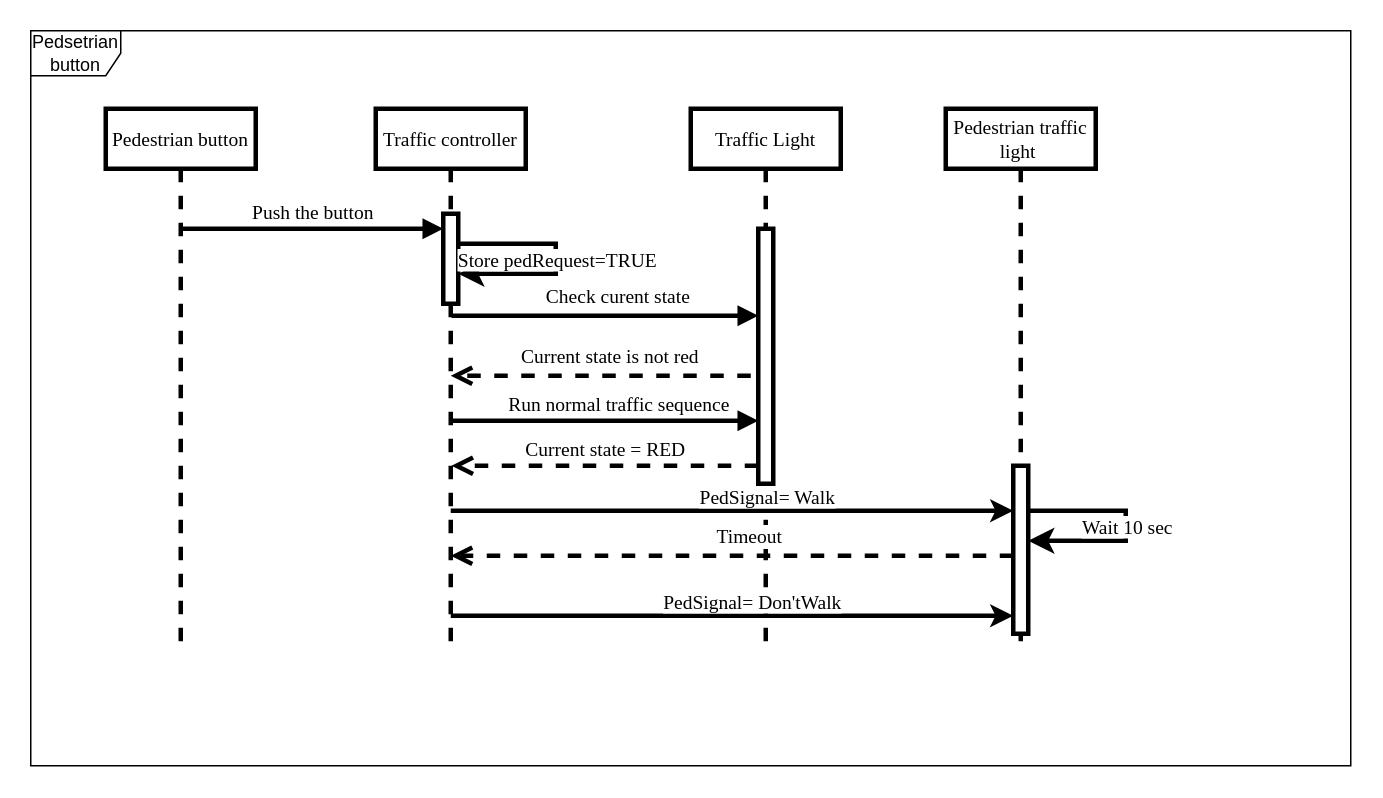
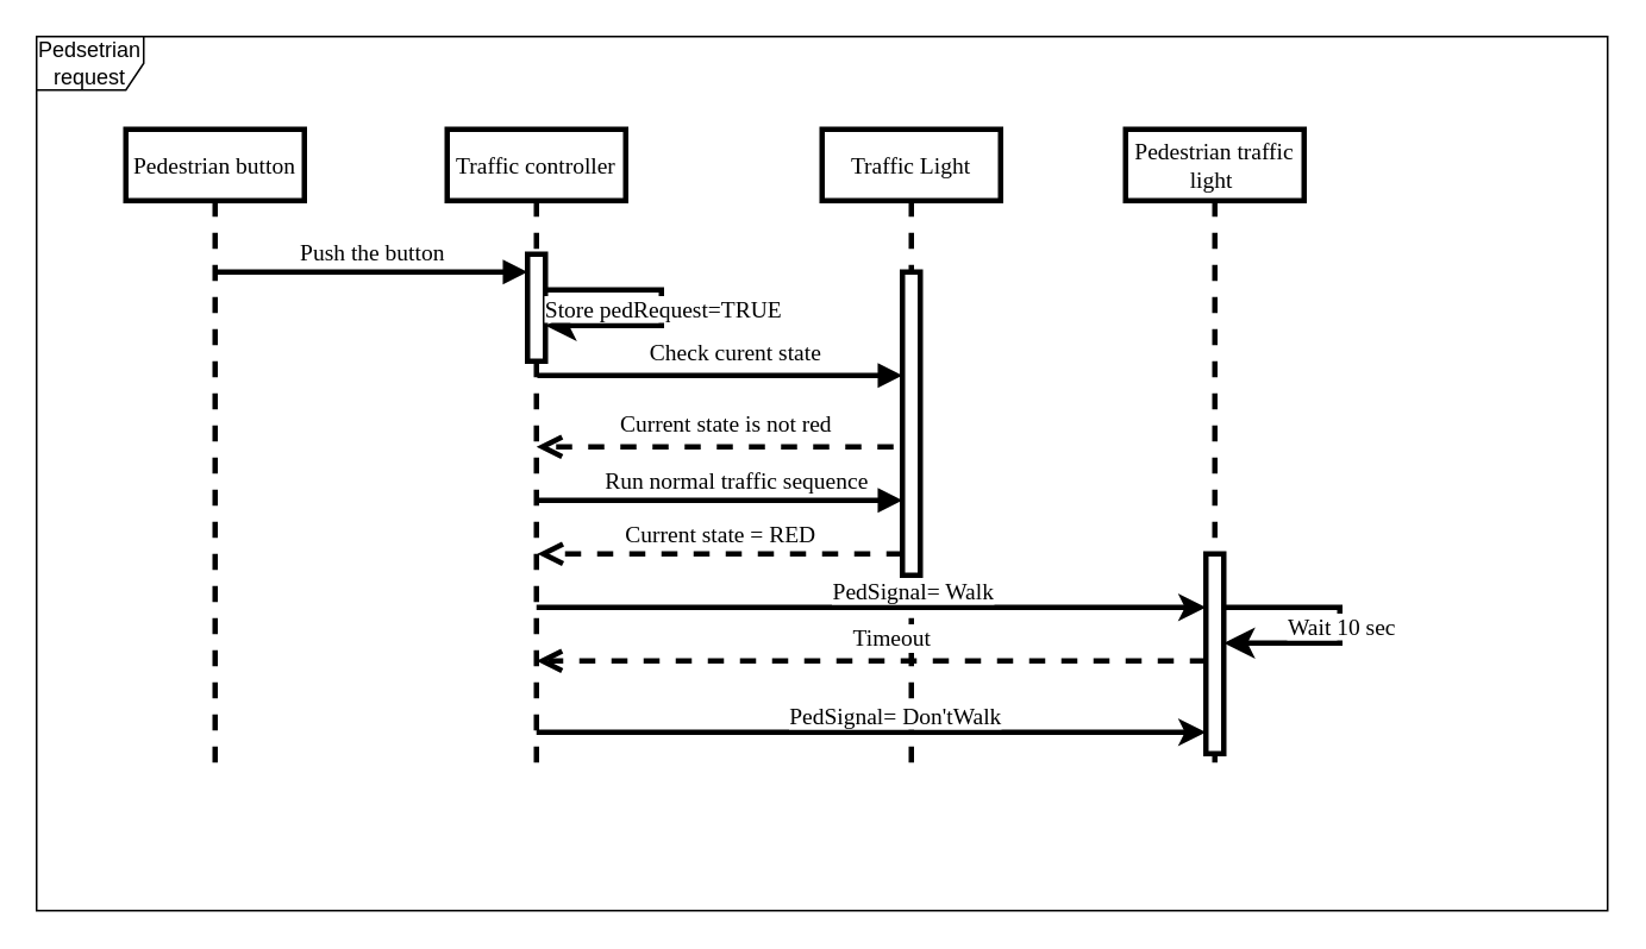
- <mxCell id="23" value="Pedsetrian button" style="shape=umlFrame;whiteSpace=wrap;html=1;pointerEvents=0;" vertex="1" parent="1"><mxGeometry x="20" y="20" width="880" height="490" as="geometry" /></mxCell>
+ <mxCell id="23" value="Pedsetrian request" style="shape=umlFrame;whiteSpace=wrap;html=1;pointerEvents=0;" vertex="1" parent="1"><mxGeometry x="20" y="20" width="880" height="490" as="geometry" /></mxCell>
